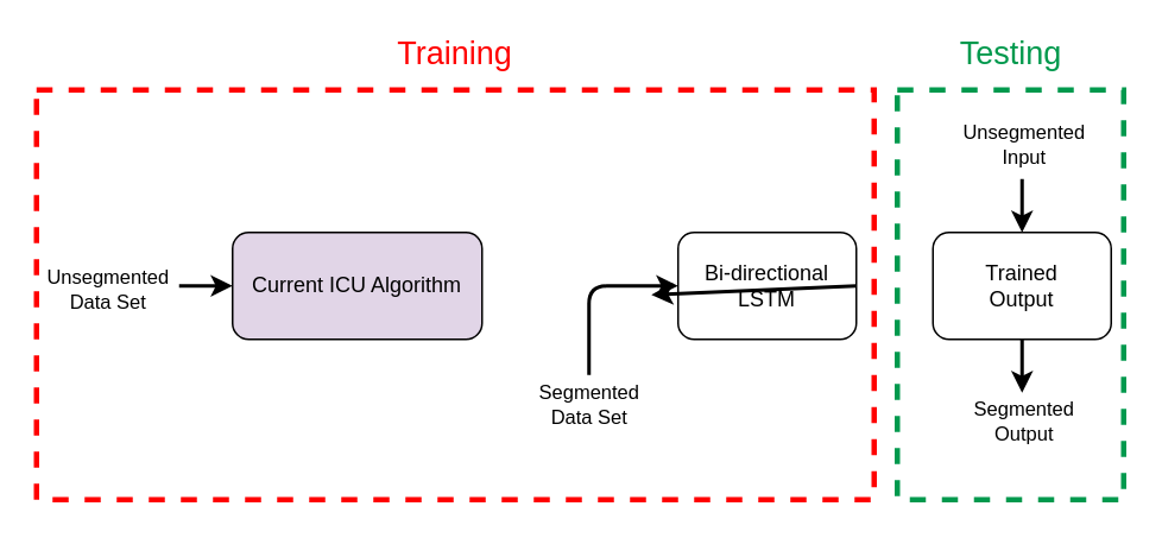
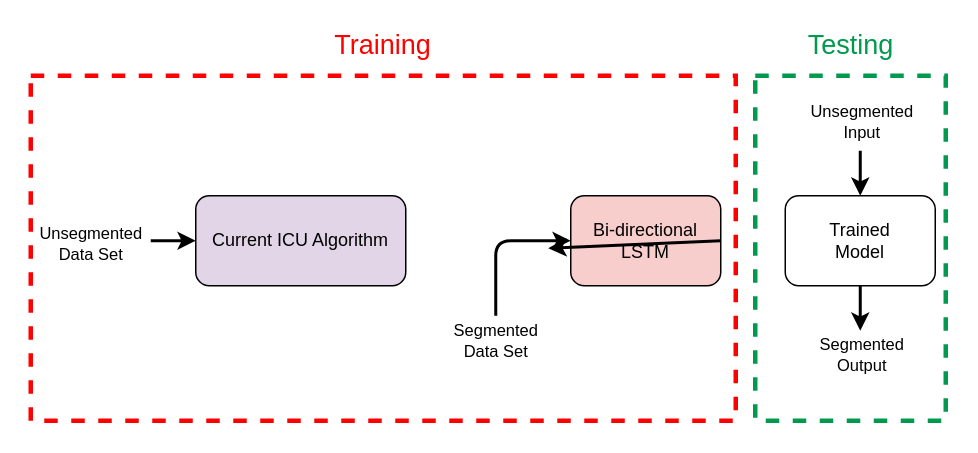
- <mxCell id="5" value="Bi-directional LSTM" style="rounded=1;whiteSpace=wrap;html=1;strokeWidth=1;" vertex="1" parent="1"><mxGeometry x="380" y="130" width="100" height="60" as="geometry" /></mxCell>
+ <mxCell id="5" value="Bi-directional LSTM" style="rounded=1;whiteSpace=wrap;html=1;strokeWidth=1;fillColor=#f8cecc;" vertex="1" parent="1"><mxGeometry x="380" y="130" width="100" height="60" as="geometry" /></mxCell>
- <mxCell id="6" value="Trained&lt;br&gt;Output" style="rounded=1;whiteSpace=wrap;html=1;strokeWidth=1;" vertex="1" parent="1"><mxGeometry x="523" y="130" width="100" height="60" as="geometry" /></mxCell>
+ <mxCell id="6" value="Trained&lt;br&gt;Model" style="rounded=1;whiteSpace=wrap;html=1;strokeWidth=1;" vertex="1" parent="1"><mxGeometry x="523" y="130" width="100" height="60" as="geometry" /></mxCell>
